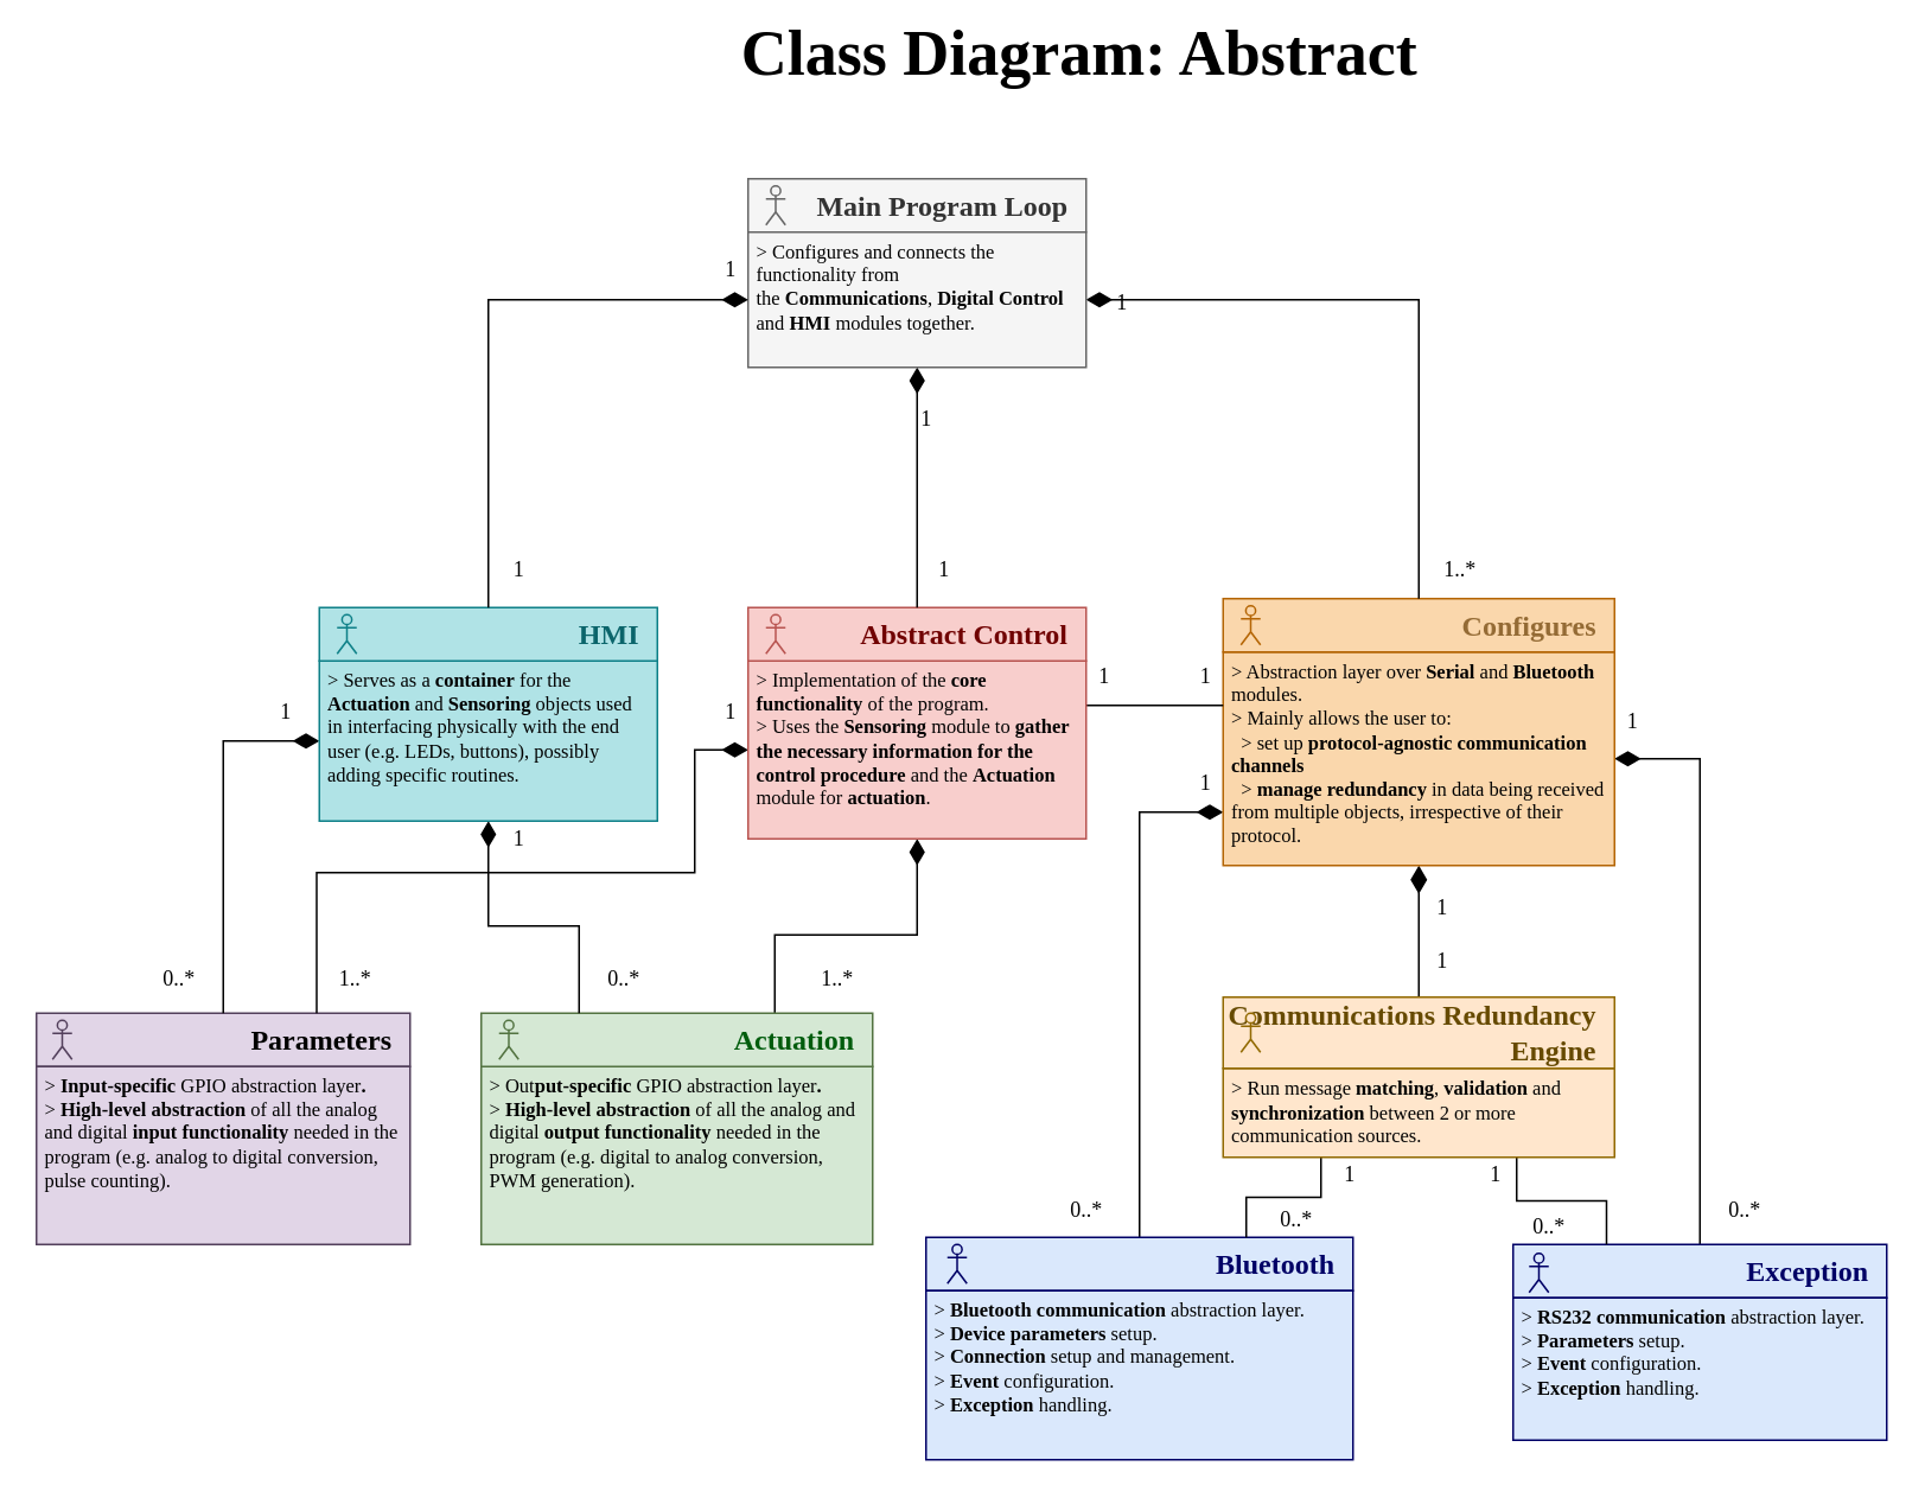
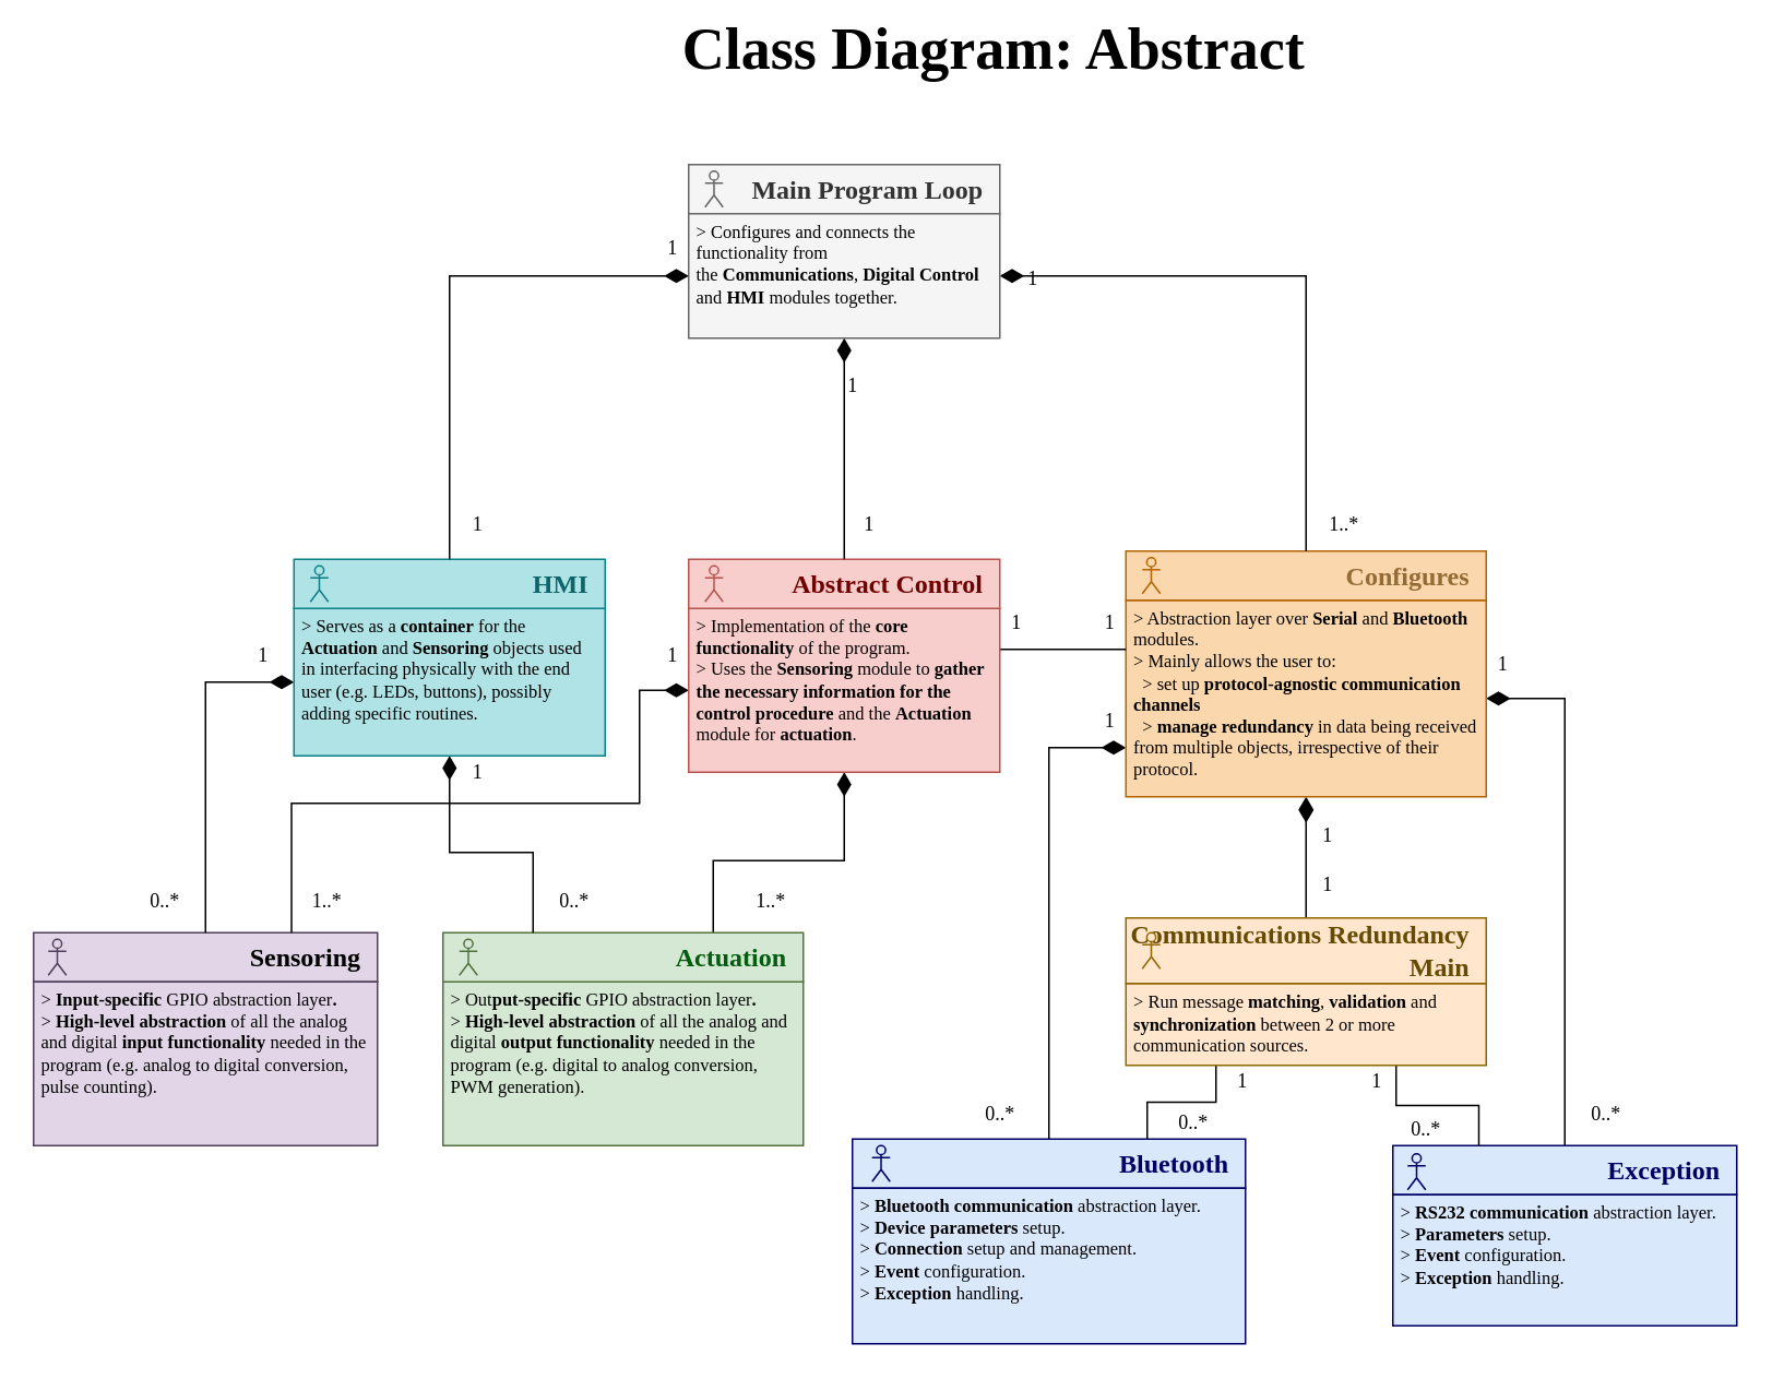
- <mxCell id="30" value="Communications Redundancy Engine" style="rounded=0;whiteSpace=wrap;html=1;fontFamily=Consolas;fontSize=16;align=right;fillColor=#ffe6cc;fontStyle=1;spacingRight=8;strokeColor=#916900;labelPosition=center;verticalLabelPosition=middle;verticalAlign=middle;fontColor=#664A00;" parent="1" vertex="1"><mxGeometry x="687" y="560" width="220" height="40" as="geometry" /></mxCell>
+ <mxCell id="30" value="Communications Redundancy Main" style="rounded=0;whiteSpace=wrap;html=1;fontFamily=Consolas;fontSize=16;align=right;fillColor=#ffe6cc;fontStyle=1;spacingRight=8;strokeColor=#916900;labelPosition=center;verticalLabelPosition=middle;verticalAlign=middle;fontColor=#664A00;" parent="1" vertex="1"><mxGeometry x="687" y="560" width="220" height="40" as="geometry" /></mxCell>
- <mxCell id="2" value="Parameters" style="rounded=0;whiteSpace=wrap;html=1;fontFamily=Consolas;fontSize=16;align=right;fillColor=#e1d5e7;fontStyle=1;spacingRight=8;strokeColor=#53405C;labelPosition=center;verticalLabelPosition=middle;verticalAlign=middle;labelBackgroundColor=none;" parent="1" vertex="1"><mxGeometry x="20" y="569" width="210" height="30" as="geometry" /></mxCell>
+ <mxCell id="2" value="Sensoring" style="rounded=0;whiteSpace=wrap;html=1;fontFamily=Consolas;fontSize=16;align=right;fillColor=#e1d5e7;fontStyle=1;spacingRight=8;strokeColor=#53405C;labelPosition=center;verticalLabelPosition=middle;verticalAlign=middle;labelBackgroundColor=none;" parent="1" vertex="1"><mxGeometry x="20" y="569" width="210" height="30" as="geometry" /></mxCell>
